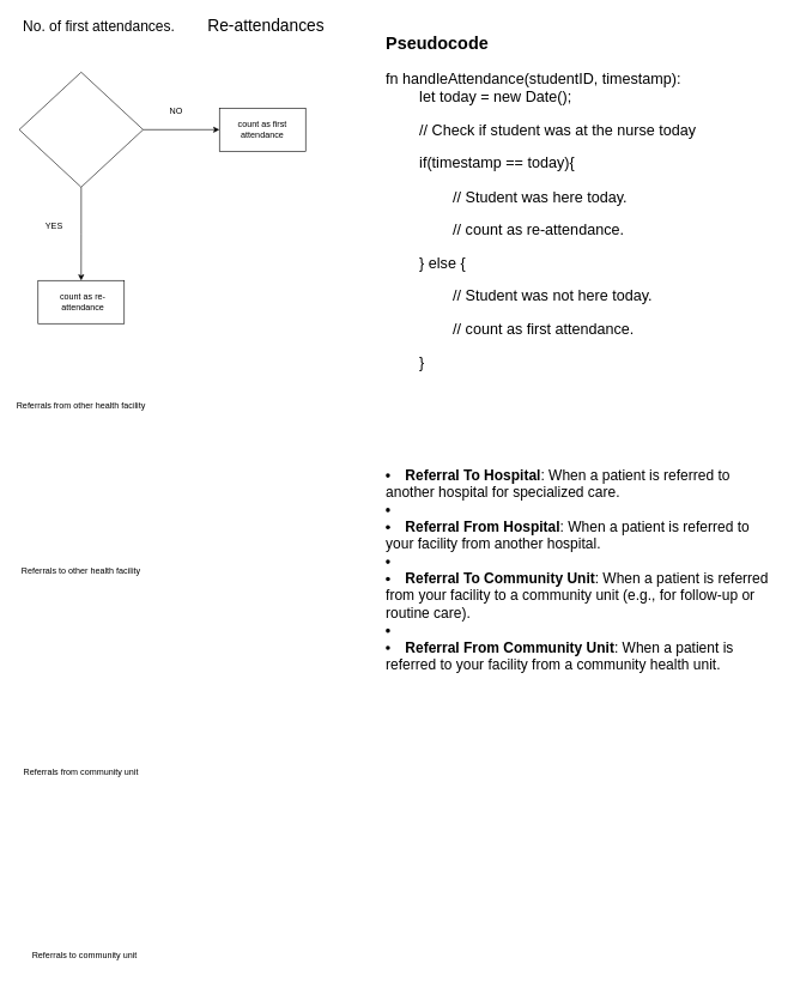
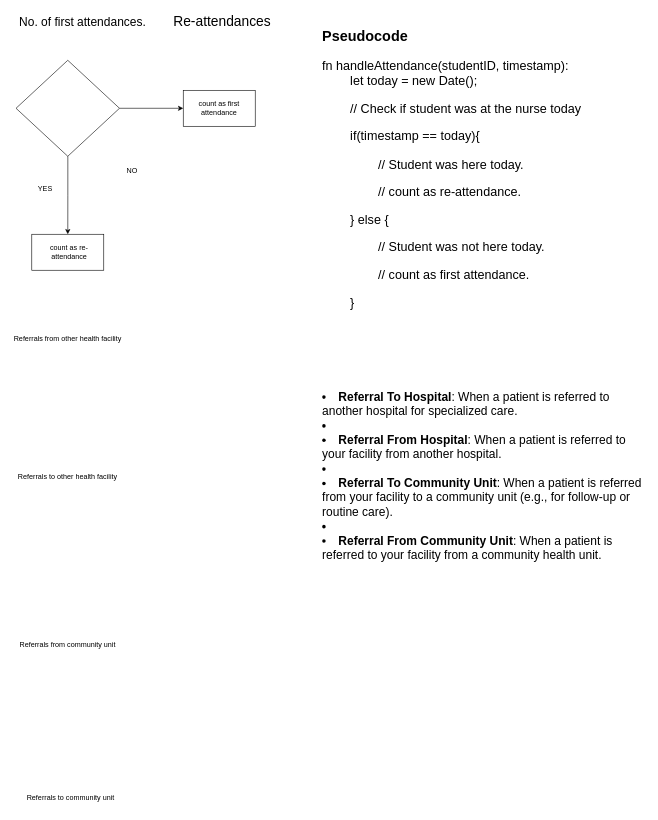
- <mxCell id="12" value="NO" style="text;html=1;align=center;verticalAlign=middle;whiteSpace=wrap;rounded=0;" vertex="1" parent="1"><mxGeometry x="215" y="140" width="60" height="30" as="geometry" /></mxCell>
+ <mxCell id="12" value="NO" style="text;html=1;align=center;verticalAlign=middle;whiteSpace=wrap;rounded=0;" vertex="1" parent="1"><mxGeometry x="190" y="270" width="60" height="30" as="geometry" /></mxCell>
